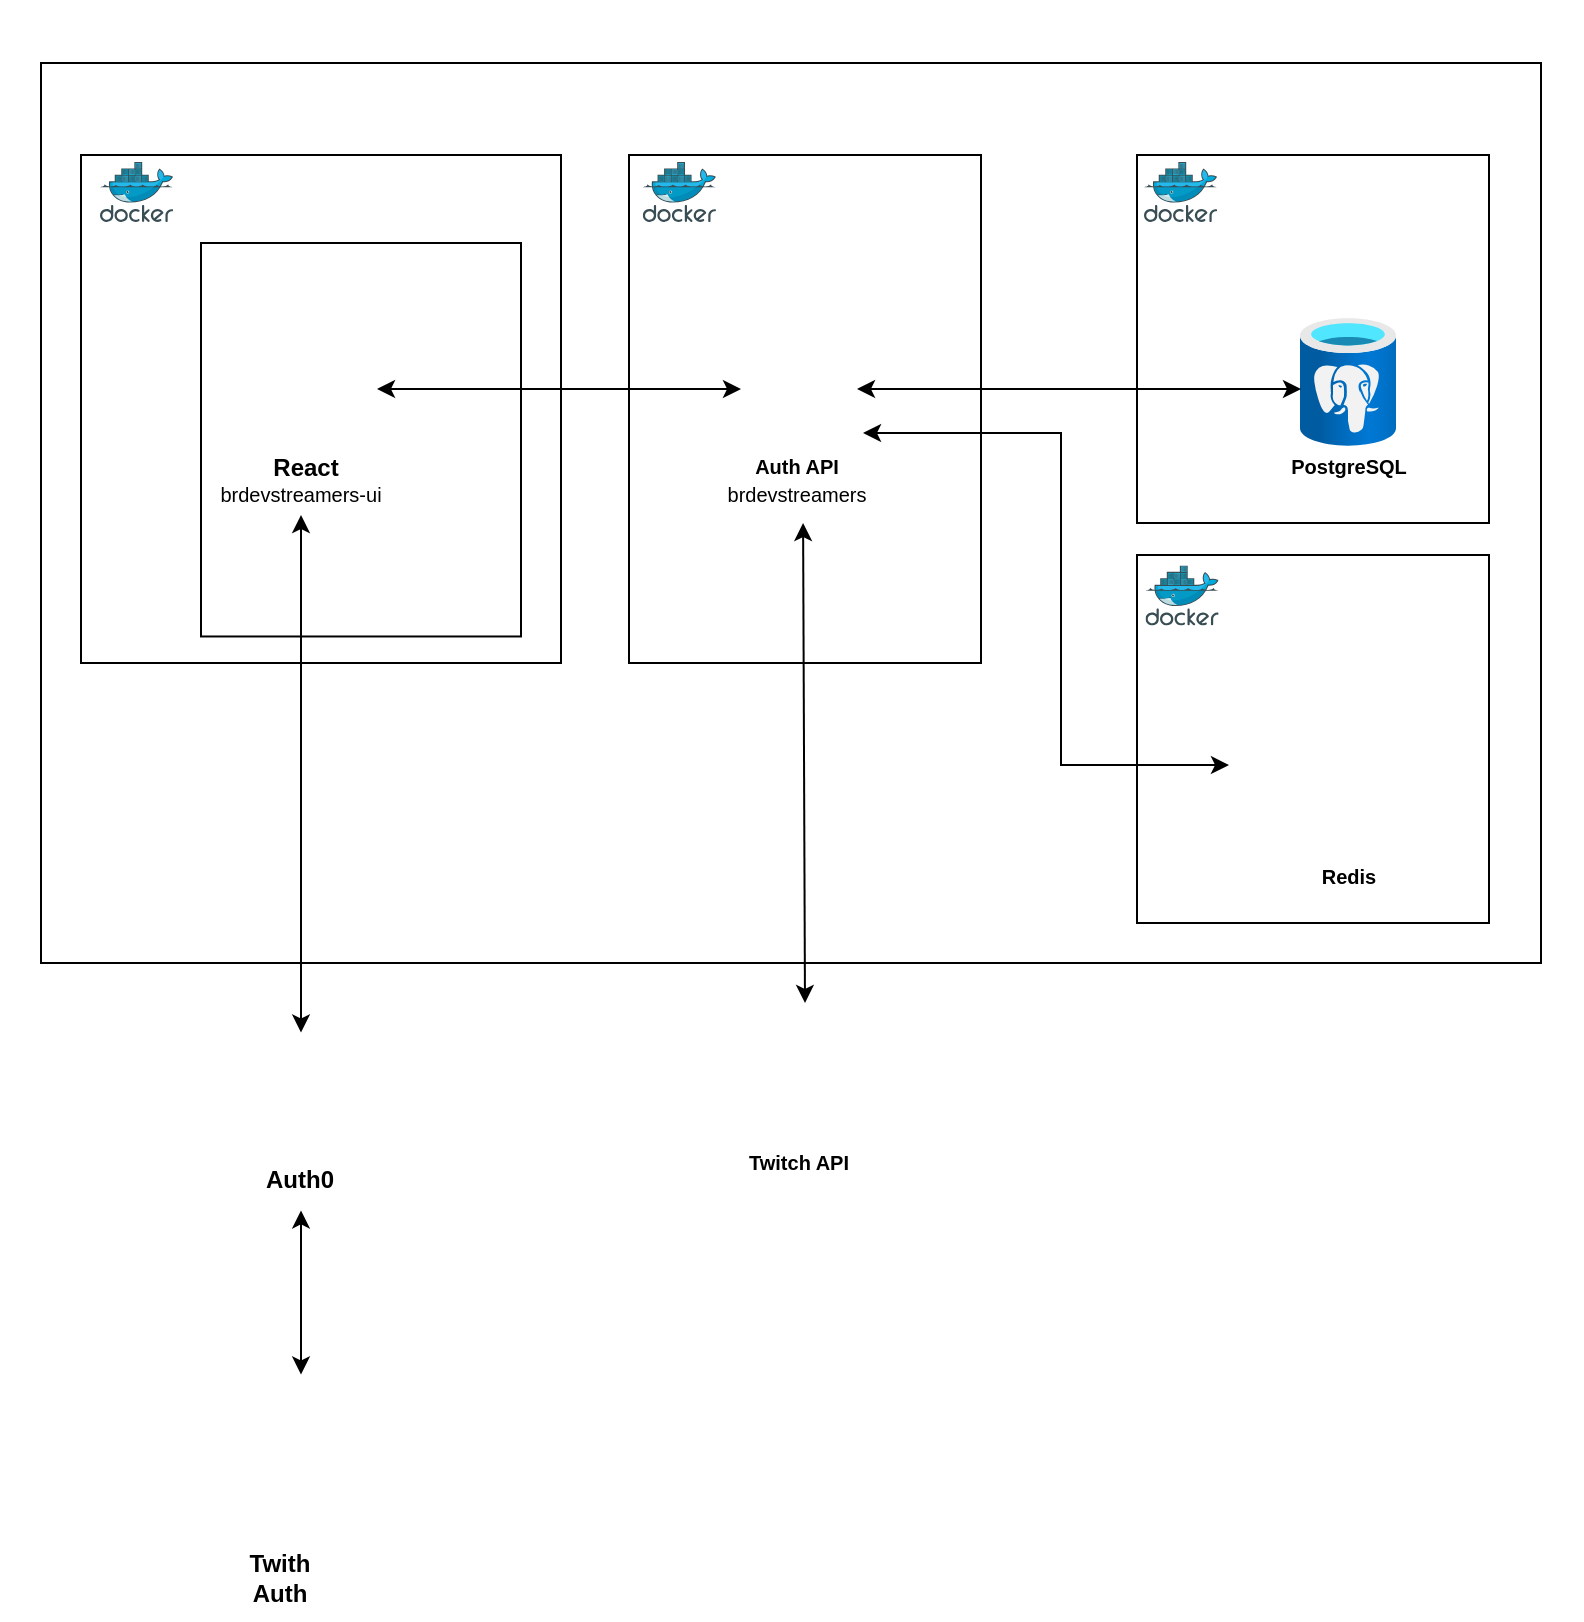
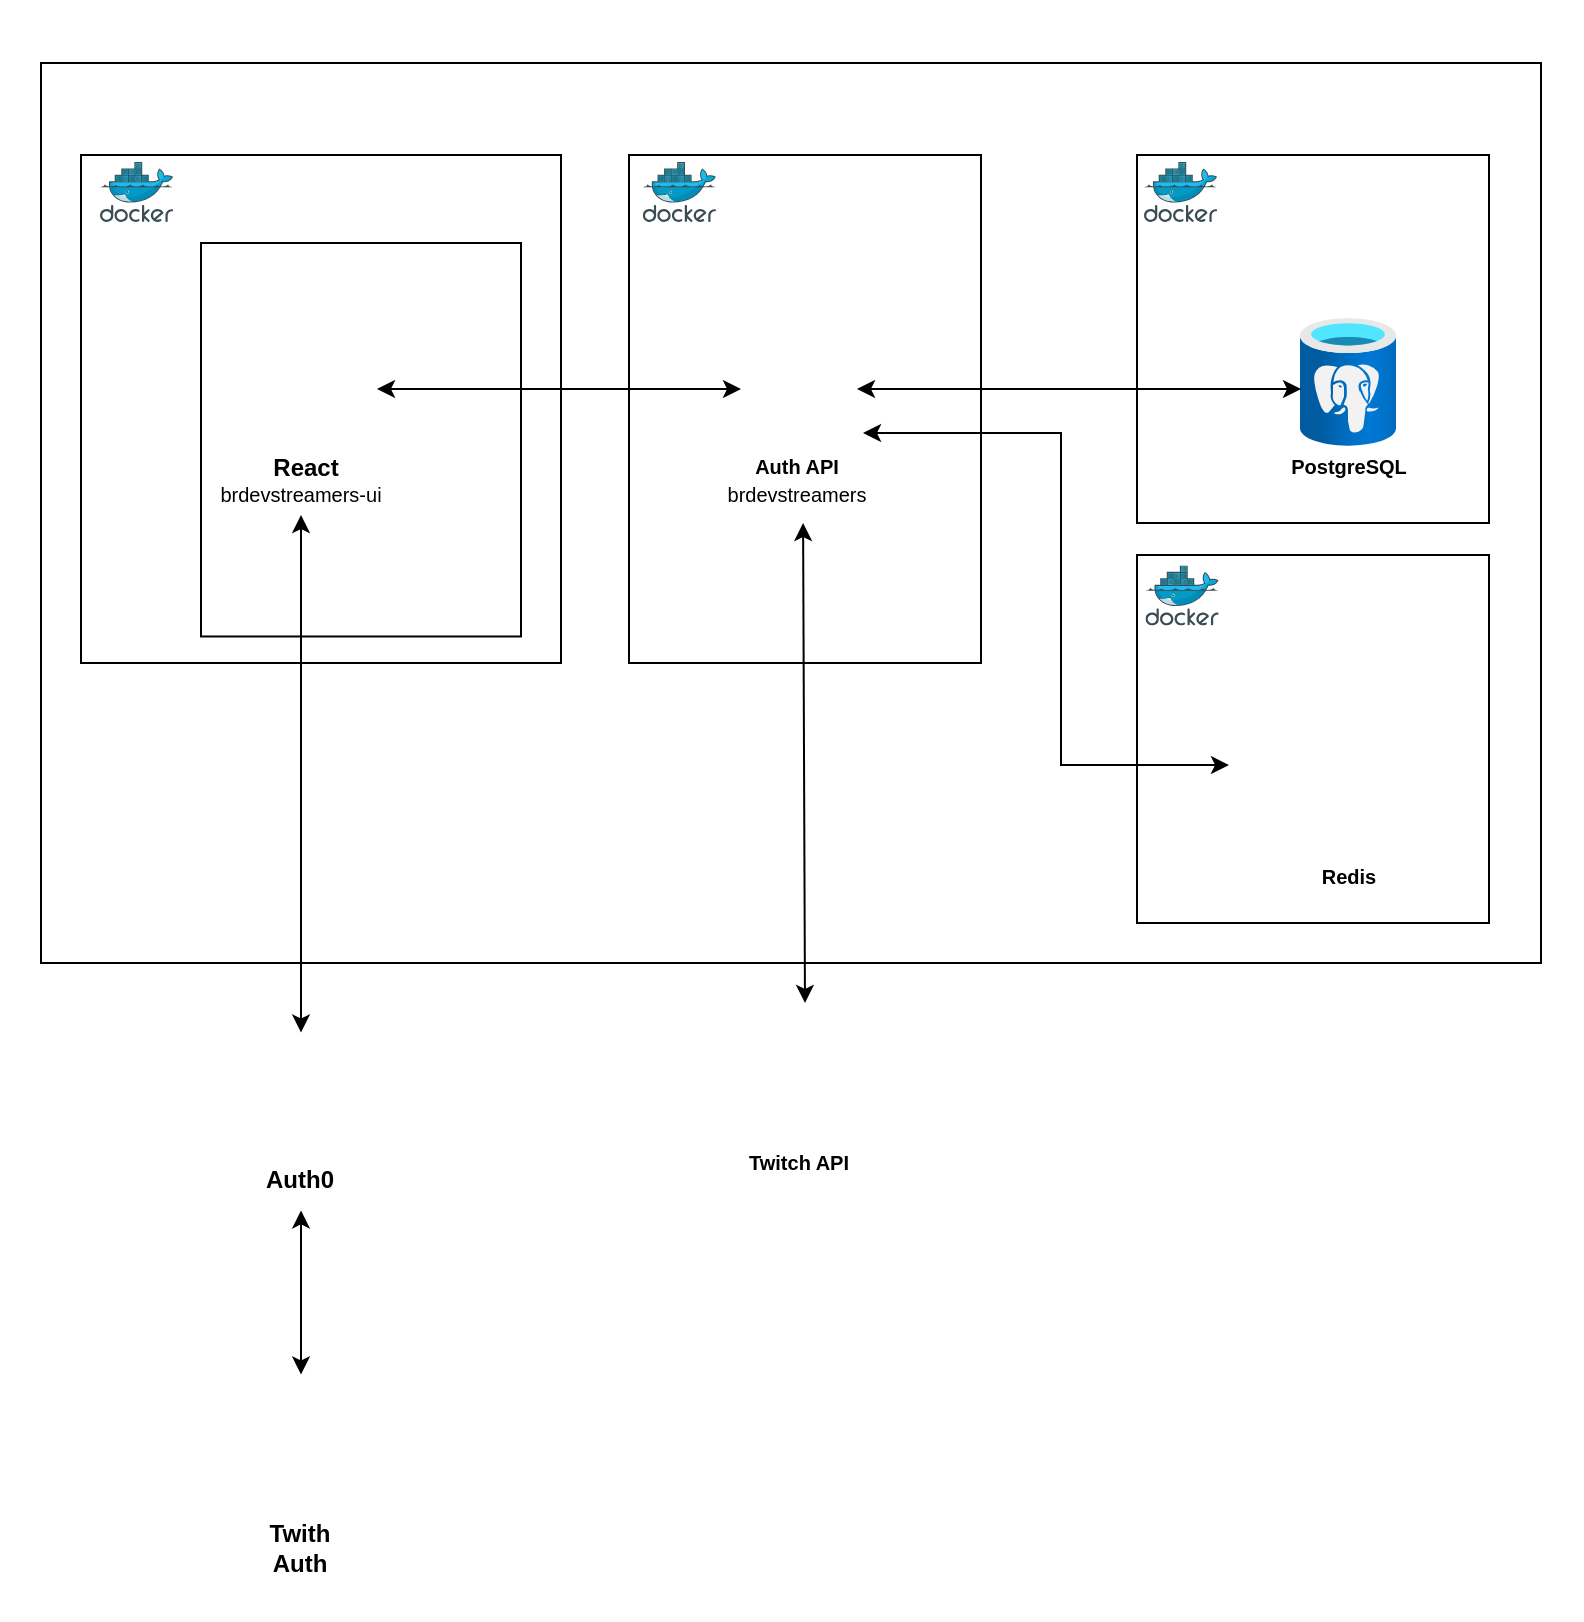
- <mxCell id="20" value="&lt;b&gt;Twith Auth&lt;/b&gt;" style="text;html=1;strokeColor=none;fillColor=none;align=center;verticalAlign=middle;whiteSpace=wrap;rounded=0;" vertex="1" parent="1"><mxGeometry x="110" y="773.74" width="60" height="30" as="geometry" /></mxCell>
+ <mxCell id="20" value="&lt;b&gt;Twith Auth&lt;/b&gt;" style="text;html=1;strokeColor=none;fillColor=none;align=center;verticalAlign=middle;whiteSpace=wrap;rounded=0;" vertex="1" parent="1"><mxGeometry x="120" y="758.74" width="60" height="30" as="geometry" /></mxCell>
